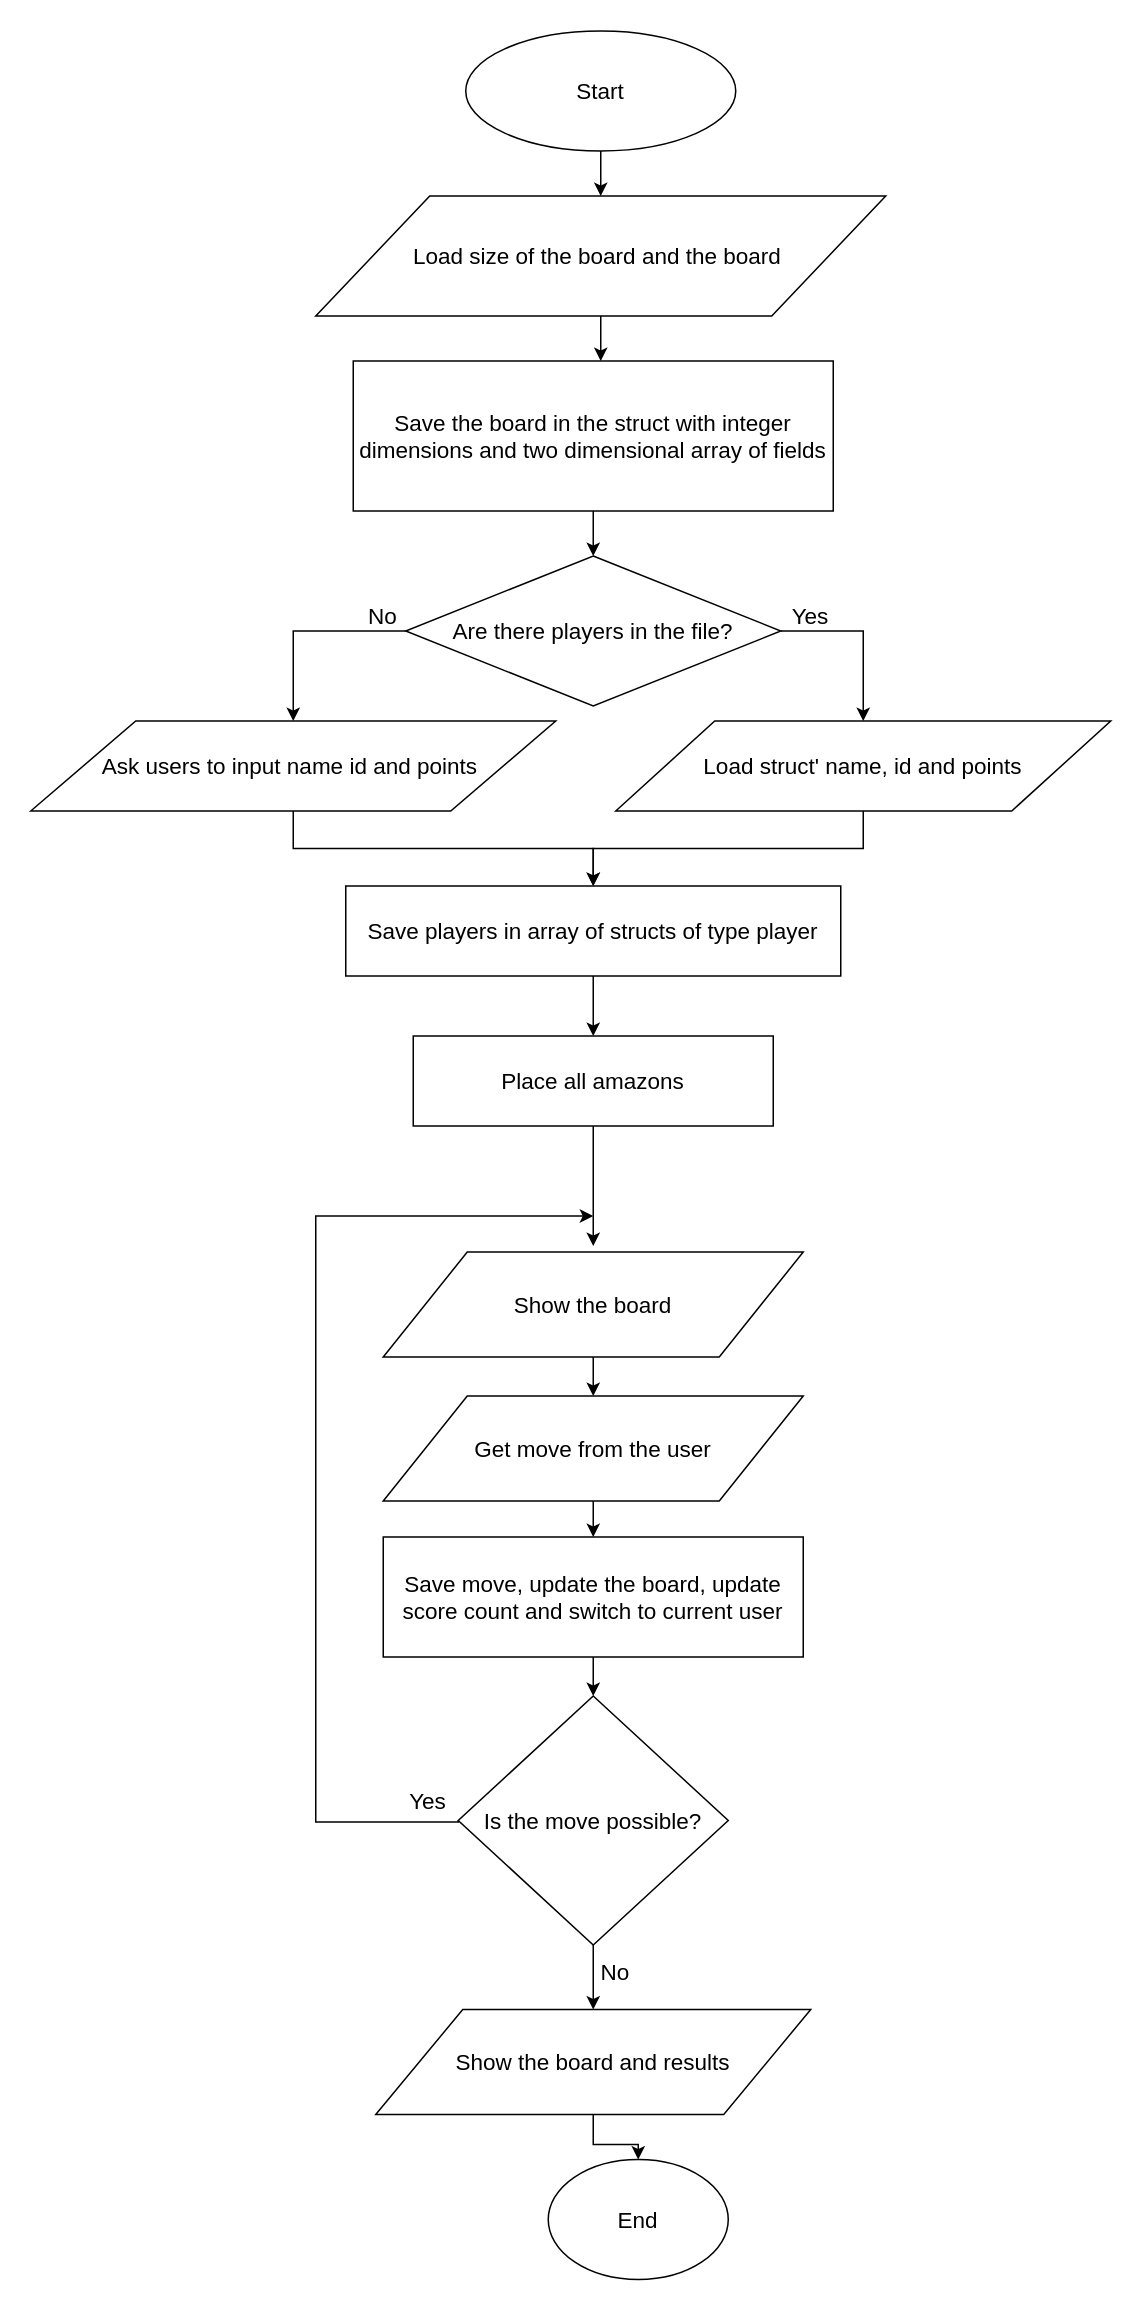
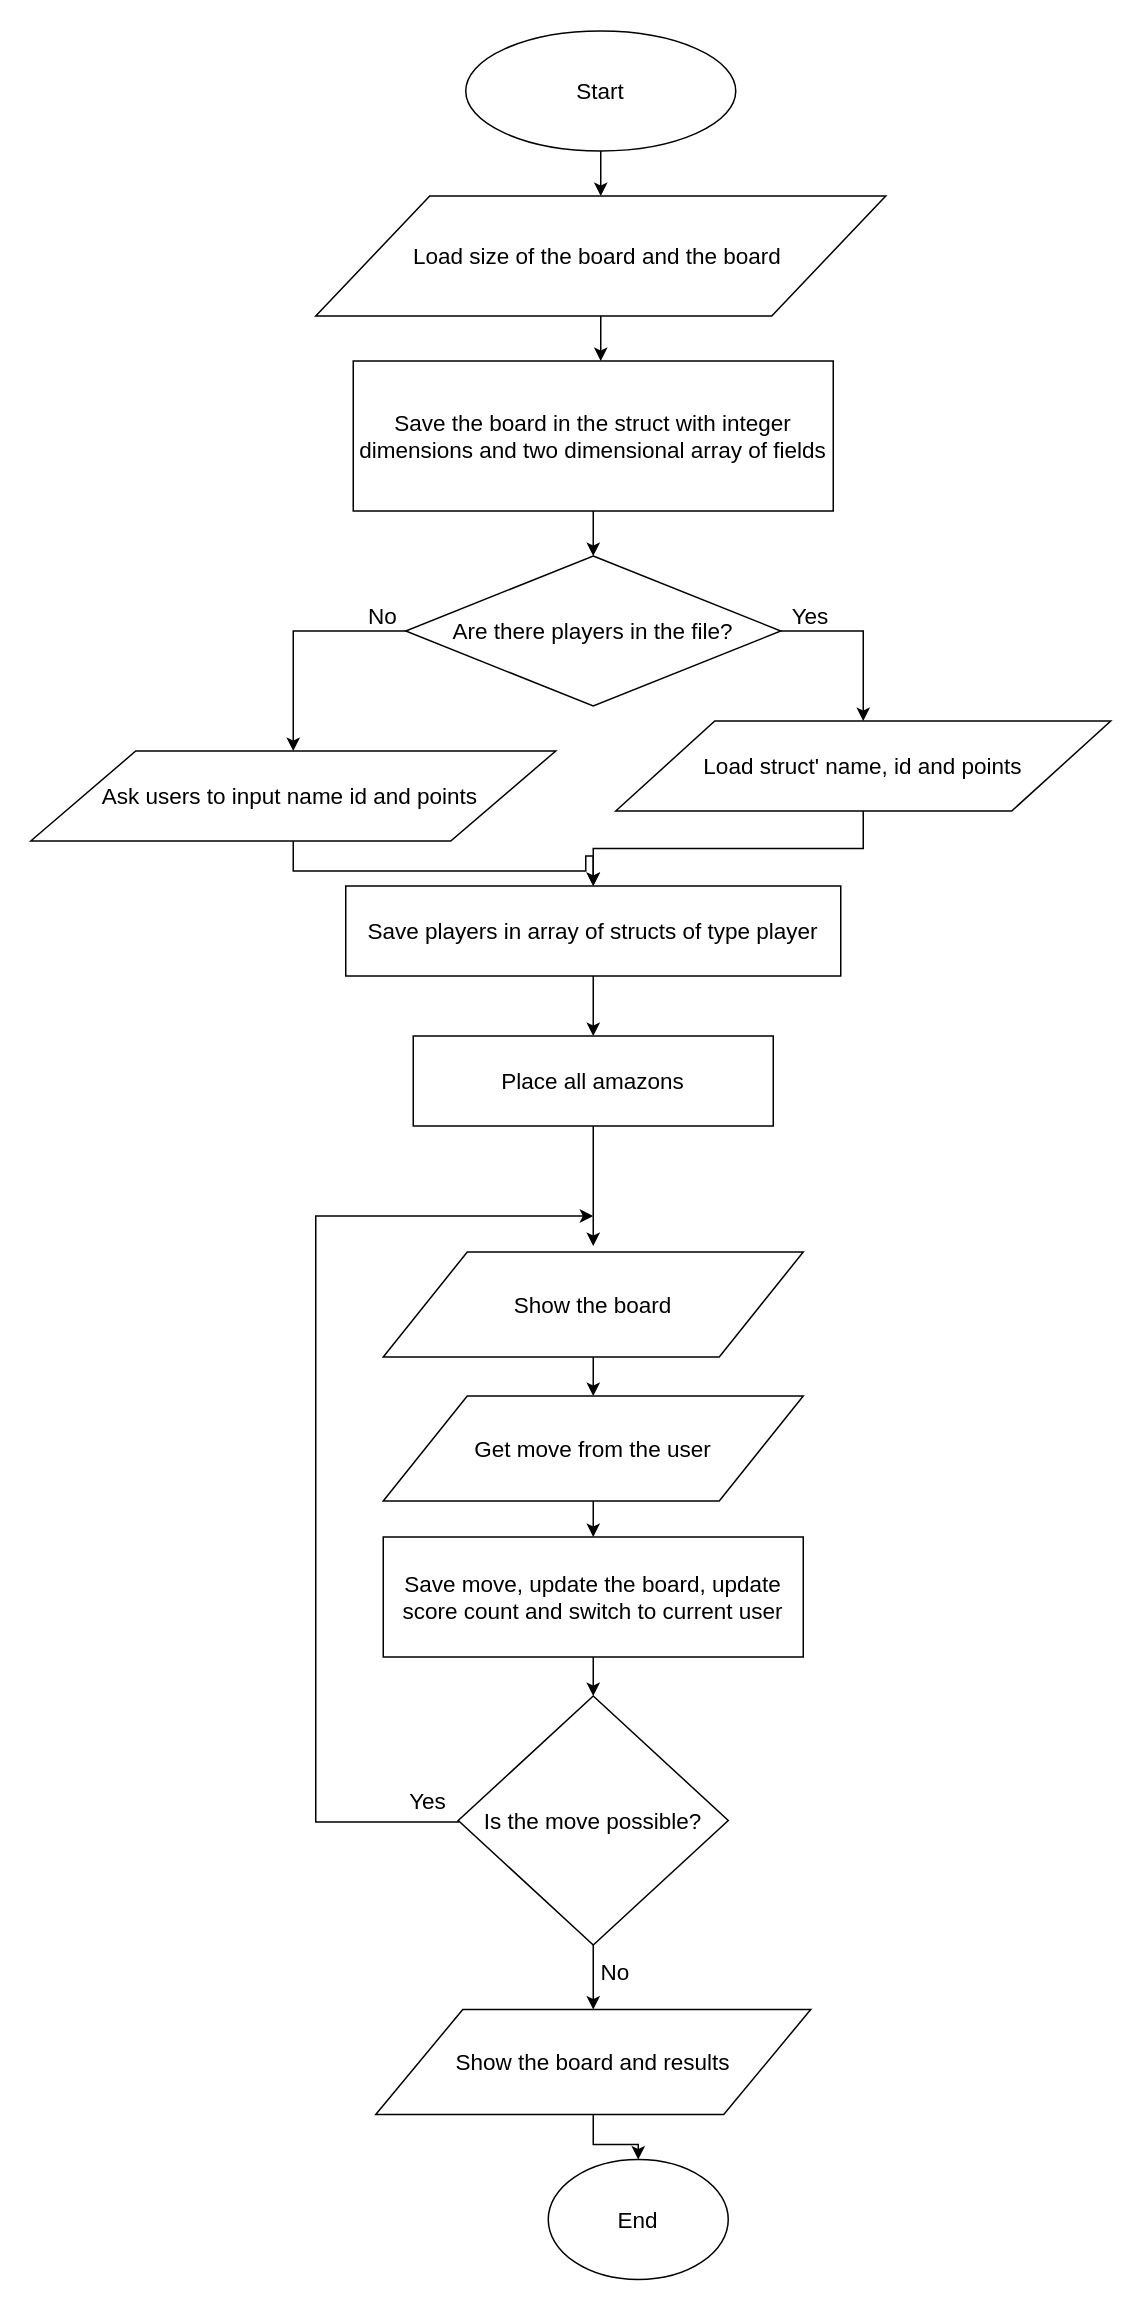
- <mxCell id="27" value="Ask users to input name id and points&amp;nbsp;" style="shape=parallelogram;perimeter=parallelogramPerimeter;whiteSpace=wrap;html=1;fontSize=15;" parent="1" vertex="1"><mxGeometry x="20" y="480" width="350" height="60" as="geometry" /></mxCell>
+ <mxCell id="27" value="Ask users to input name id and points&amp;nbsp;" style="shape=parallelogram;perimeter=parallelogramPerimeter;whiteSpace=wrap;html=1;fontSize=15;" parent="1" vertex="1"><mxGeometry x="20" y="500" width="350" height="60" as="geometry" /></mxCell>
